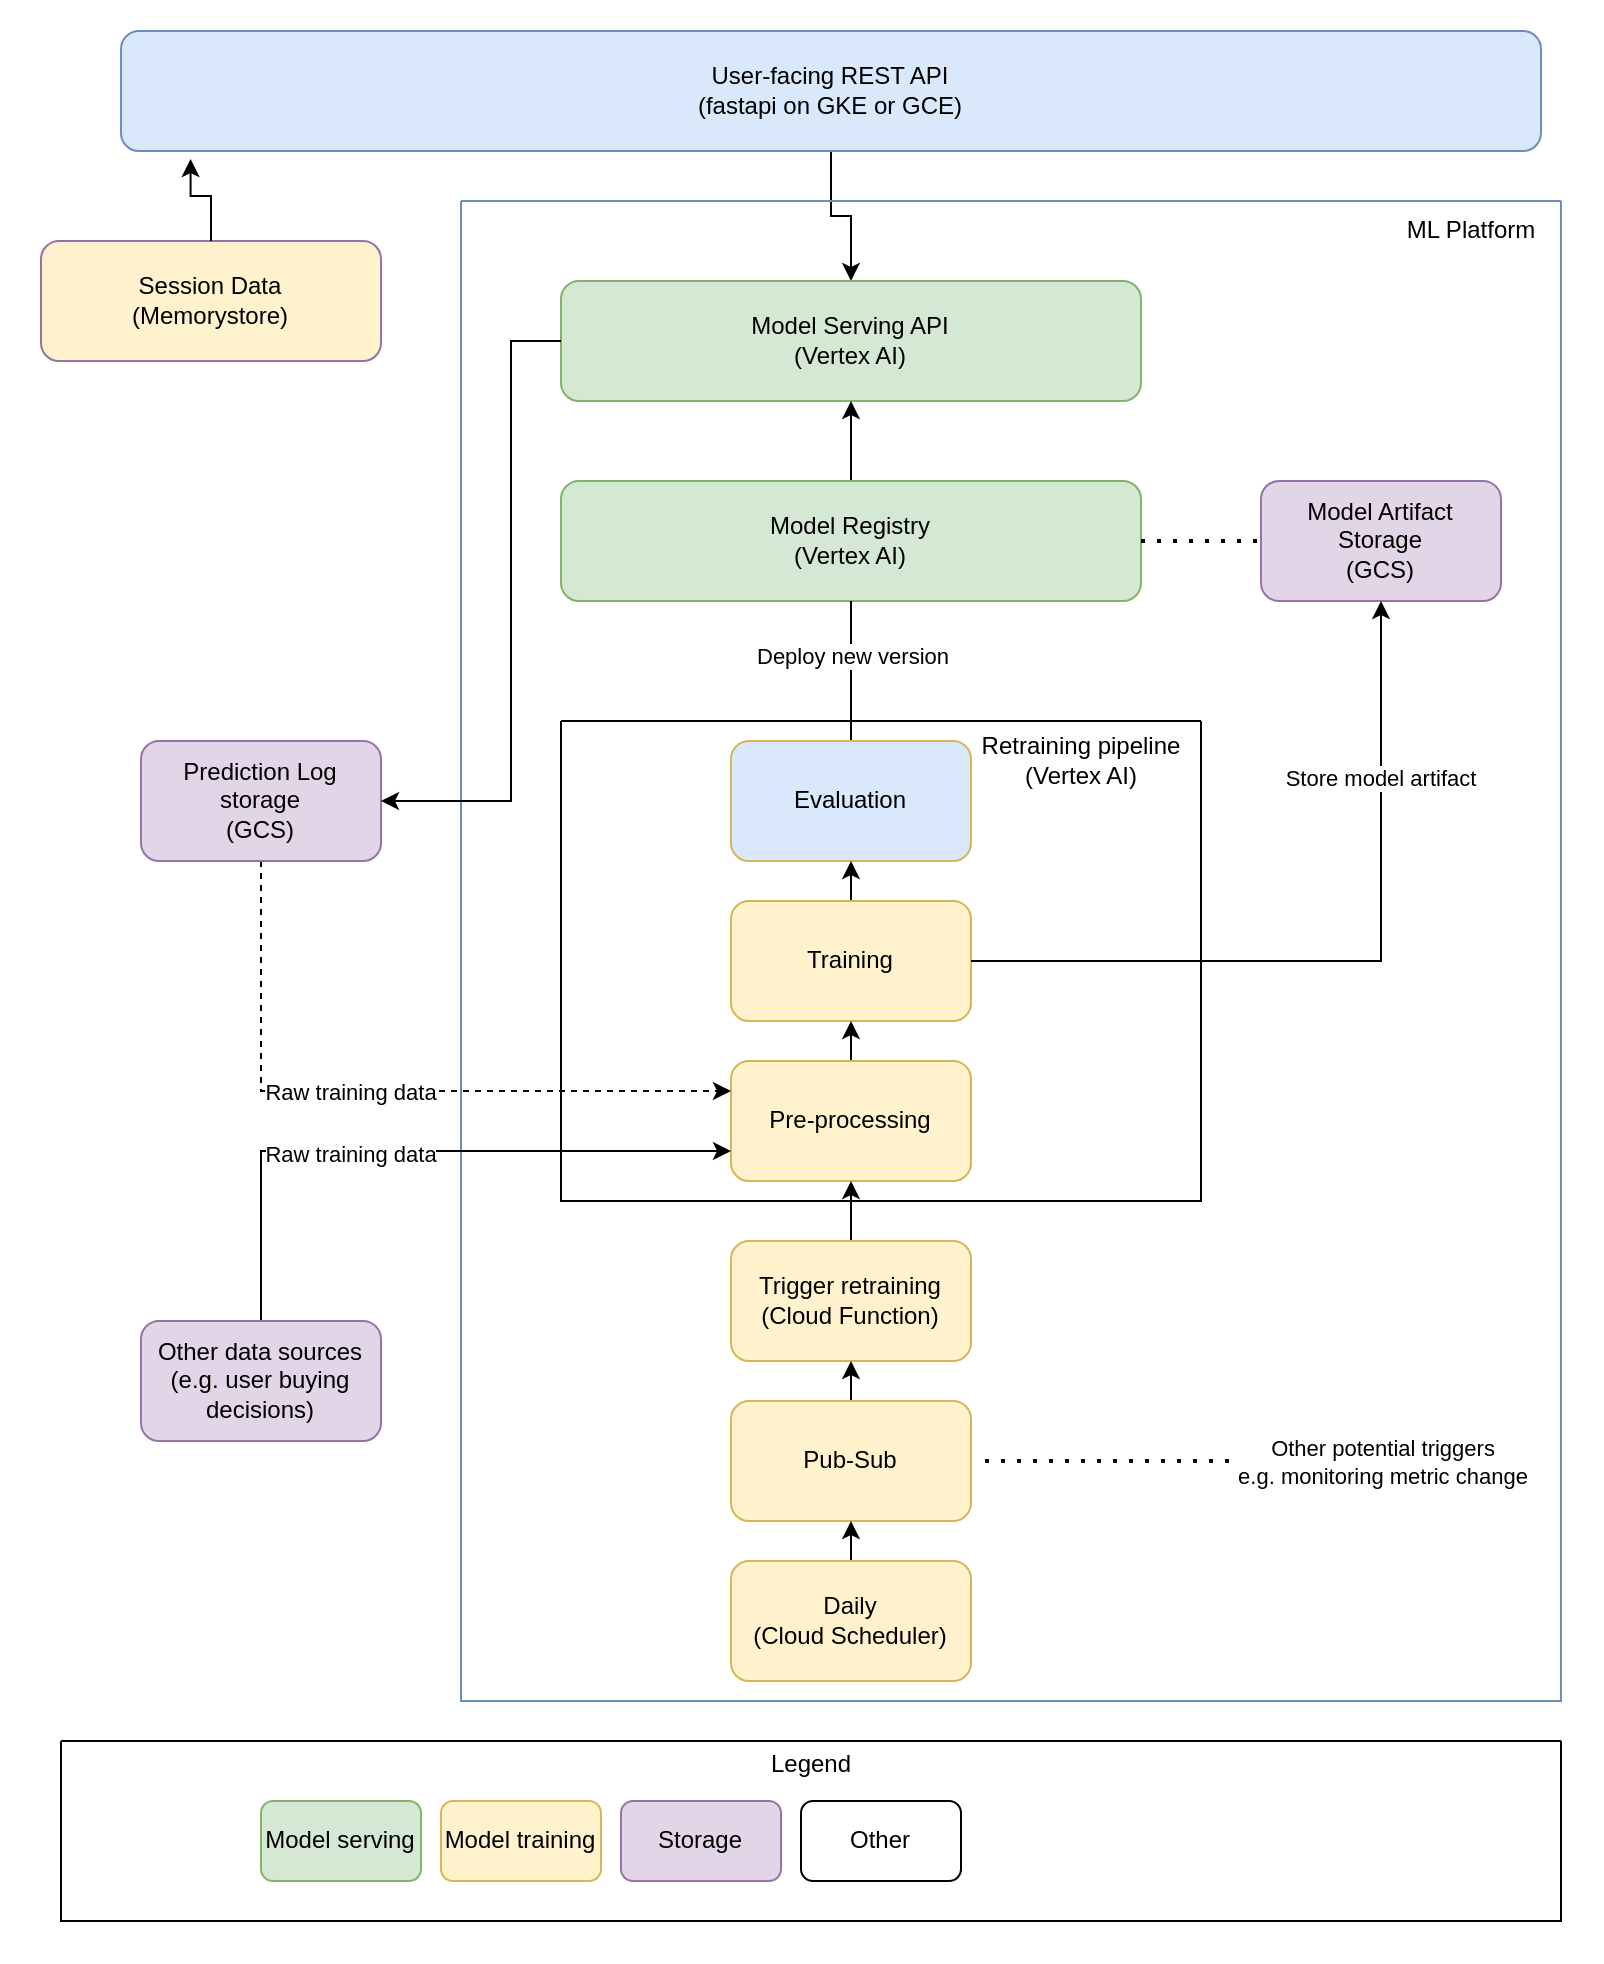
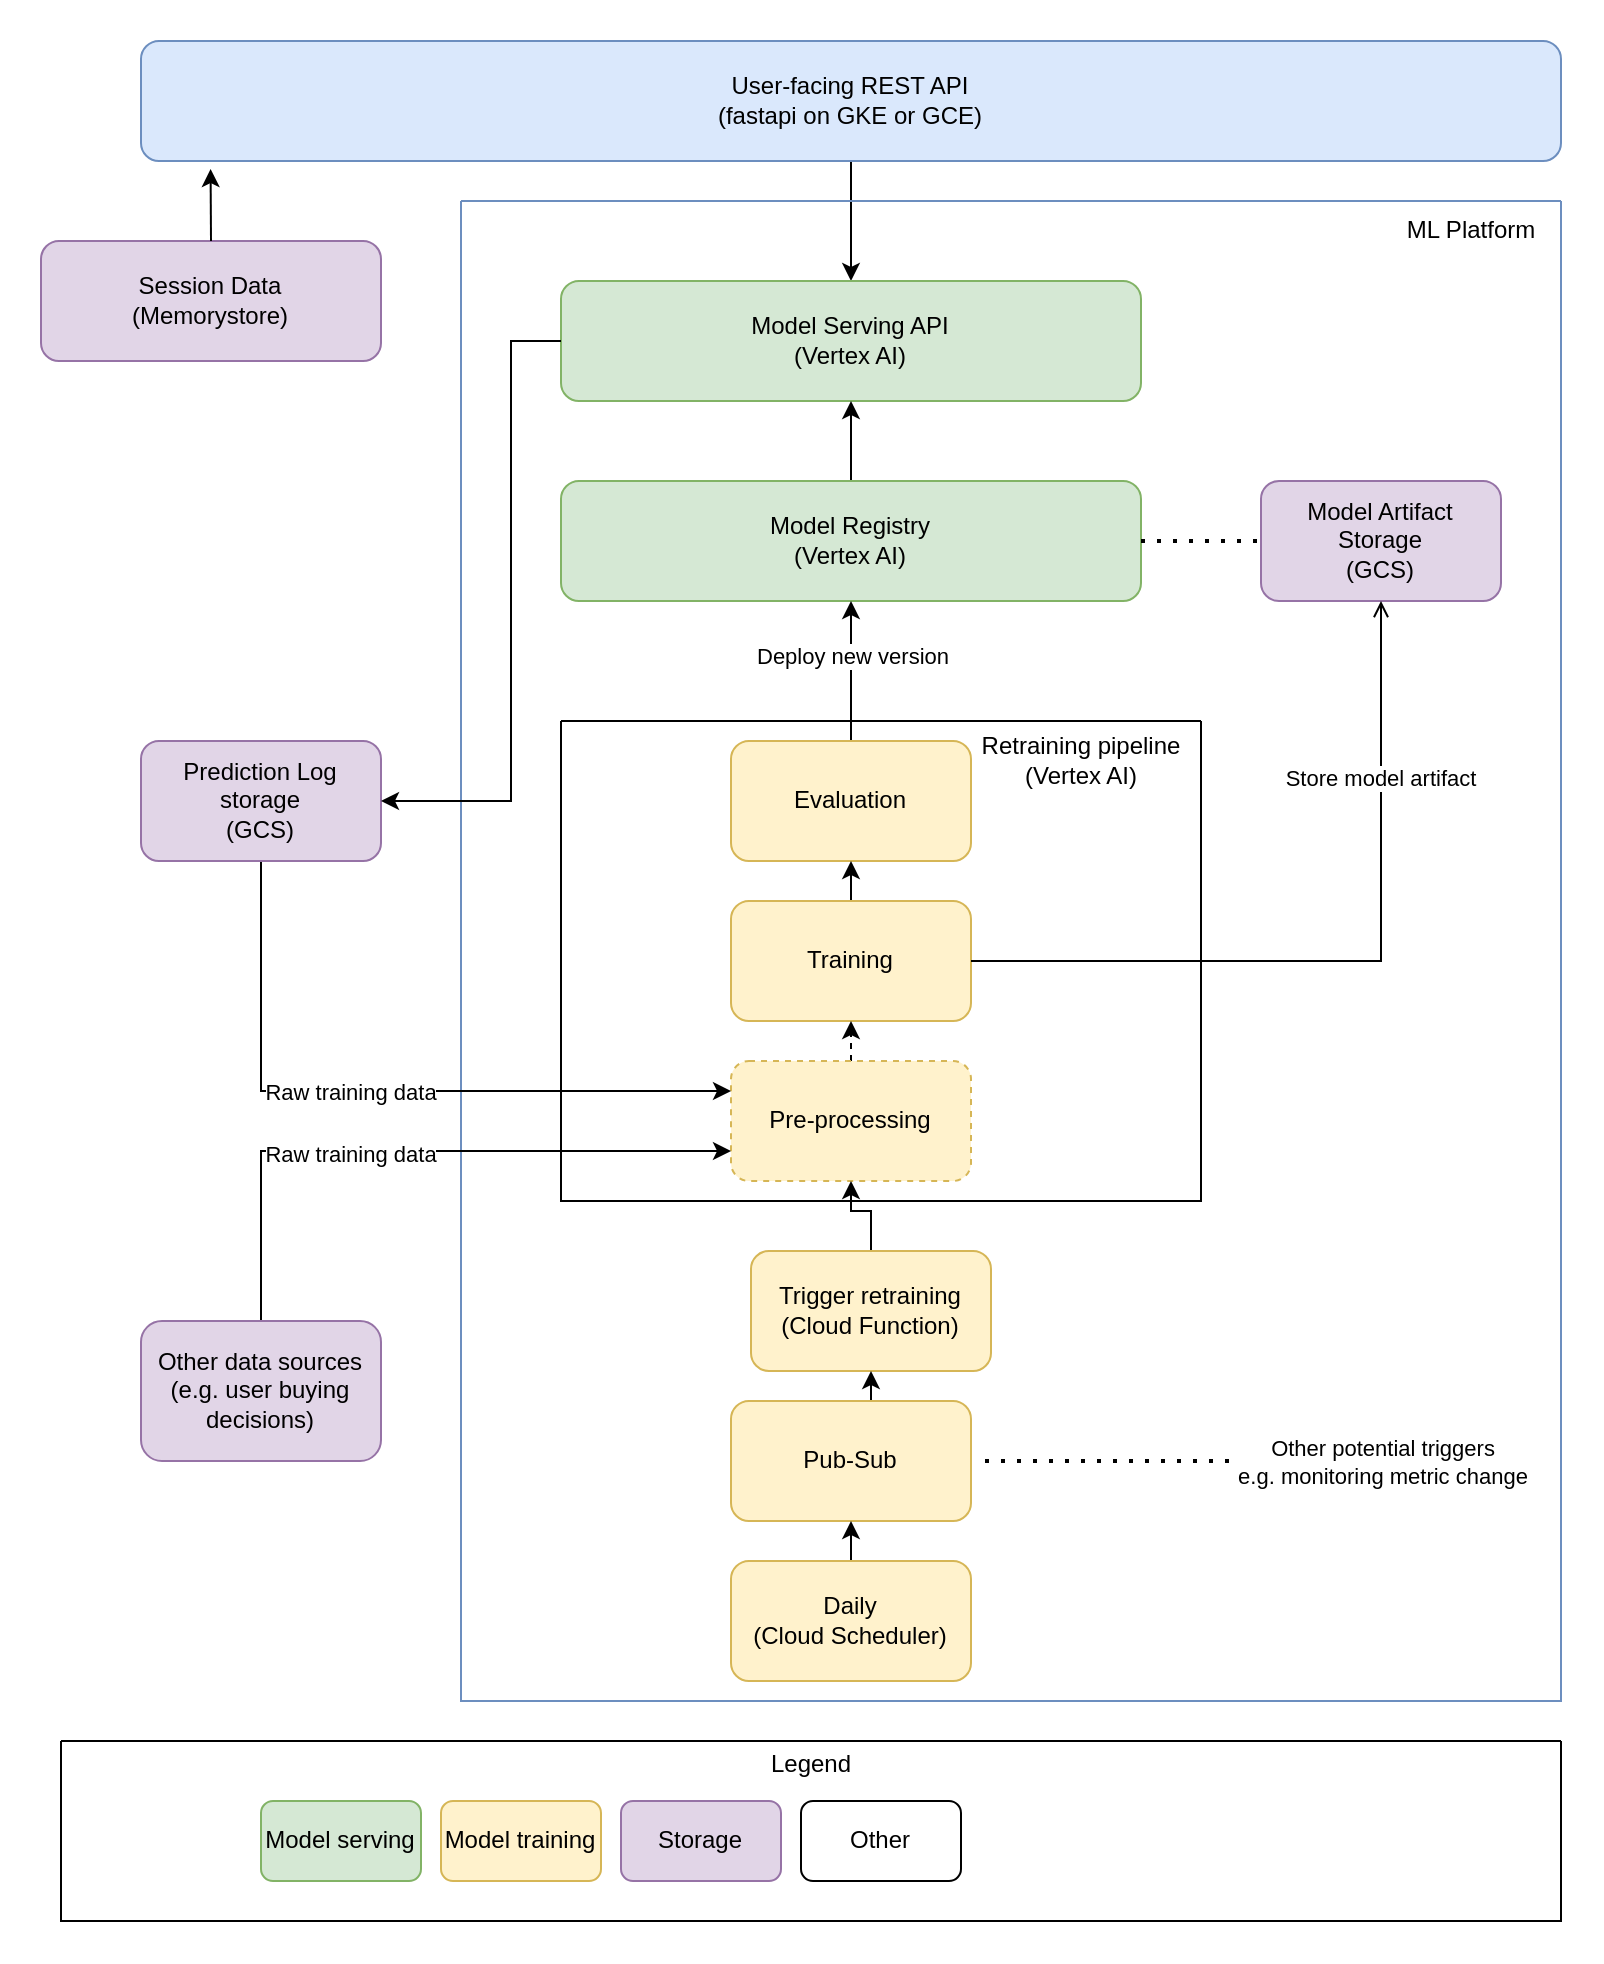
- <mxCell id="4" value="User-facing REST API&lt;br&gt;(fastapi on GKE or GCE)" style="rounded=1;whiteSpace=wrap;html=1;fillColor=#dae8fc;strokeColor=#6c8ebf;" parent="1" vertex="1"><mxGeometry x="60" y="15" width="710" height="60" as="geometry" /></mxCell>
+ <mxCell id="4" value="User-facing REST API&lt;br&gt;(fastapi on GKE or GCE)" style="rounded=1;whiteSpace=wrap;html=1;fillColor=#dae8fc;strokeColor=#6c8ebf;" parent="1" vertex="1"><mxGeometry x="70" y="20" width="710" height="60" as="geometry" /></mxCell>
- <mxCell id="2" value="Session Data&lt;br&gt;(Memorystore)" style="rounded=1;whiteSpace=wrap;html=1;fillColor=#fff2cc;strokeColor=#9673a6;" parent="1" vertex="1"><mxGeometry x="20" y="120" width="170" height="60" as="geometry" /></mxCell>
+ <mxCell id="2" value="Session Data&lt;br&gt;(Memorystore)" style="rounded=1;whiteSpace=wrap;html=1;fillColor=#e1d5e7;strokeColor=#9673a6;" parent="1" vertex="1"><mxGeometry x="20" y="120" width="170" height="60" as="geometry" /></mxCell>
- <mxCell id="10" value="" style="edgeStyle=orthogonalEdgeStyle;rounded=0;orthogonalLoop=1;jettySize=auto;html=1;endArrow=none;" parent="5" source="13" target="9" edge="1"><mxGeometry relative="1" as="geometry" /></mxCell>
+ <mxCell id="10" value="" style="edgeStyle=orthogonalEdgeStyle;rounded=0;orthogonalLoop=1;jettySize=auto;html=1;" parent="5" source="13" target="9" edge="1"><mxGeometry relative="1" as="geometry" /></mxCell>
- <mxCell id="20" style="edgeStyle=orthogonalEdgeStyle;rounded=0;orthogonalLoop=1;jettySize=auto;html=1;exitX=1;exitY=0.5;exitDx=0;exitDy=0;entryX=0.5;entryY=1;entryDx=0;entryDy=0;" parent="5" source="15" target="19" edge="1"><mxGeometry relative="1" as="geometry" /></mxCell>
+ <mxCell id="20" style="edgeStyle=orthogonalEdgeStyle;rounded=0;orthogonalLoop=1;jettySize=auto;html=1;exitX=1;exitY=0.5;exitDx=0;exitDy=0;entryX=0.5;entryY=1;entryDx=0;entryDy=0;endArrow=open;" parent="5" source="15" target="19" edge="1"><mxGeometry relative="1" as="geometry" /></mxCell>
- <mxCell id="13" value="Evaluation" style="rounded=1;whiteSpace=wrap;html=1;fillColor=#dae8fc;strokeColor=#d6b656;" parent="12" vertex="1"><mxGeometry x="85" y="10" width="120" height="60" as="geometry" /></mxCell>
+ <mxCell id="13" value="Evaluation" style="rounded=1;whiteSpace=wrap;html=1;fillColor=#fff2cc;strokeColor=#d6b656;" parent="12" vertex="1"><mxGeometry x="85" y="10" width="120" height="60" as="geometry" /></mxCell>
- <mxCell id="16" style="edgeStyle=orthogonalEdgeStyle;rounded=0;orthogonalLoop=1;jettySize=auto;html=1;exitX=0.5;exitY=0;exitDx=0;exitDy=0;entryX=0.5;entryY=1;entryDx=0;entryDy=0;" parent="12" source="17" target="15" edge="1"><mxGeometry relative="1" as="geometry" /></mxCell>
+ <mxCell id="16" style="edgeStyle=orthogonalEdgeStyle;rounded=0;orthogonalLoop=1;jettySize=auto;html=1;exitX=0.5;exitY=0;exitDx=0;exitDy=0;entryX=0.5;entryY=1;entryDx=0;entryDy=0;dashed=1;" parent="12" source="17" target="15" edge="1"><mxGeometry relative="1" as="geometry" /></mxCell>
- <mxCell id="29" style="edgeStyle=orthogonalEdgeStyle;rounded=0;orthogonalLoop=1;jettySize=auto;html=1;exitX=0.5;exitY=1;exitDx=0;exitDy=0;entryX=0;entryY=0.25;entryDx=0;entryDy=0;dashed=1;" parent="1" source="31" target="17" edge="1"><mxGeometry relative="1" as="geometry" /></mxCell>
+ <mxCell id="29" style="edgeStyle=orthogonalEdgeStyle;rounded=0;orthogonalLoop=1;jettySize=auto;html=1;exitX=0.5;exitY=1;exitDx=0;exitDy=0;entryX=0;entryY=0.25;entryDx=0;entryDy=0;" parent="1" source="31" target="17" edge="1"><mxGeometry relative="1" as="geometry" /></mxCell>
- <mxCell id="17" value="Pre-processing" style="rounded=1;whiteSpace=wrap;html=1;fillColor=#fff2cc;strokeColor=#d6b656;" parent="12" vertex="1"><mxGeometry x="85" y="170" width="120" height="60" as="geometry" /></mxCell>
+ <mxCell id="17" value="Pre-processing" style="rounded=1;whiteSpace=wrap;html=1;fillColor=#fff2cc;strokeColor=#d6b656;dashed=1;" parent="12" vertex="1"><mxGeometry x="85" y="170" width="120" height="60" as="geometry" /></mxCell>
- <mxCell id="24" value="Trigger retraining&lt;br&gt;(Cloud Function)" style="rounded=1;whiteSpace=wrap;html=1;fillColor=#fff2cc;strokeColor=#d6b656;" parent="5" vertex="1"><mxGeometry x="135" y="520" width="120" height="60" as="geometry" /></mxCell>
+ <mxCell id="24" value="Trigger retraining&lt;br&gt;(Cloud Function)" style="rounded=1;whiteSpace=wrap;html=1;fillColor=#fff2cc;strokeColor=#d6b656;" parent="5" vertex="1"><mxGeometry x="145" y="525" width="120" height="60" as="geometry" /></mxCell>
- <mxCell id="37" value="Other data sources&lt;div&gt;(e.g. user buying decisions)&lt;/div&gt;" style="rounded=1;whiteSpace=wrap;html=1;fillColor=#e1d5e7;strokeColor=#9673a6;" vertex="1" parent="1"><mxGeometry x="70" y="660" width="120" height="60" as="geometry" /></mxCell>
+ <mxCell id="37" value="Other data sources&lt;div&gt;(e.g. user buying decisions)&lt;/div&gt;" style="rounded=1;whiteSpace=wrap;html=1;fillColor=#e1d5e7;strokeColor=#9673a6;" vertex="1" parent="1"><mxGeometry x="70" y="660" width="120" height="70" as="geometry" /></mxCell>
